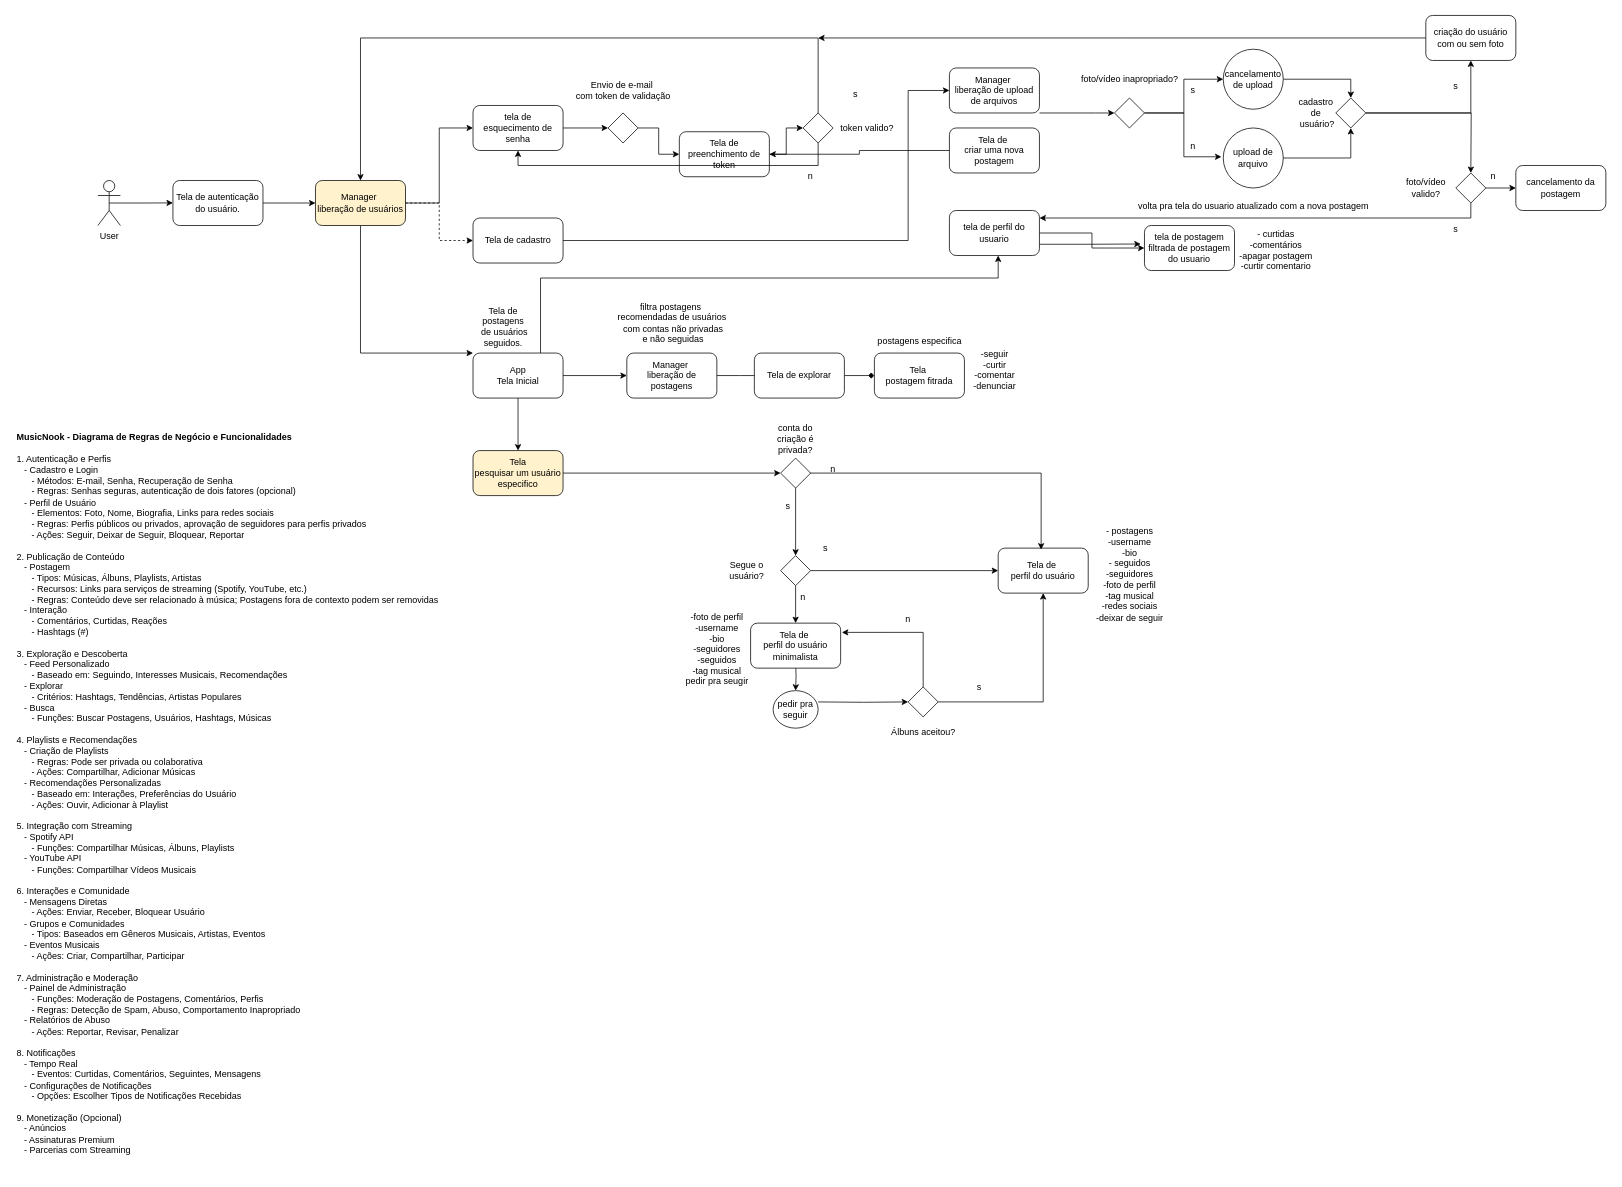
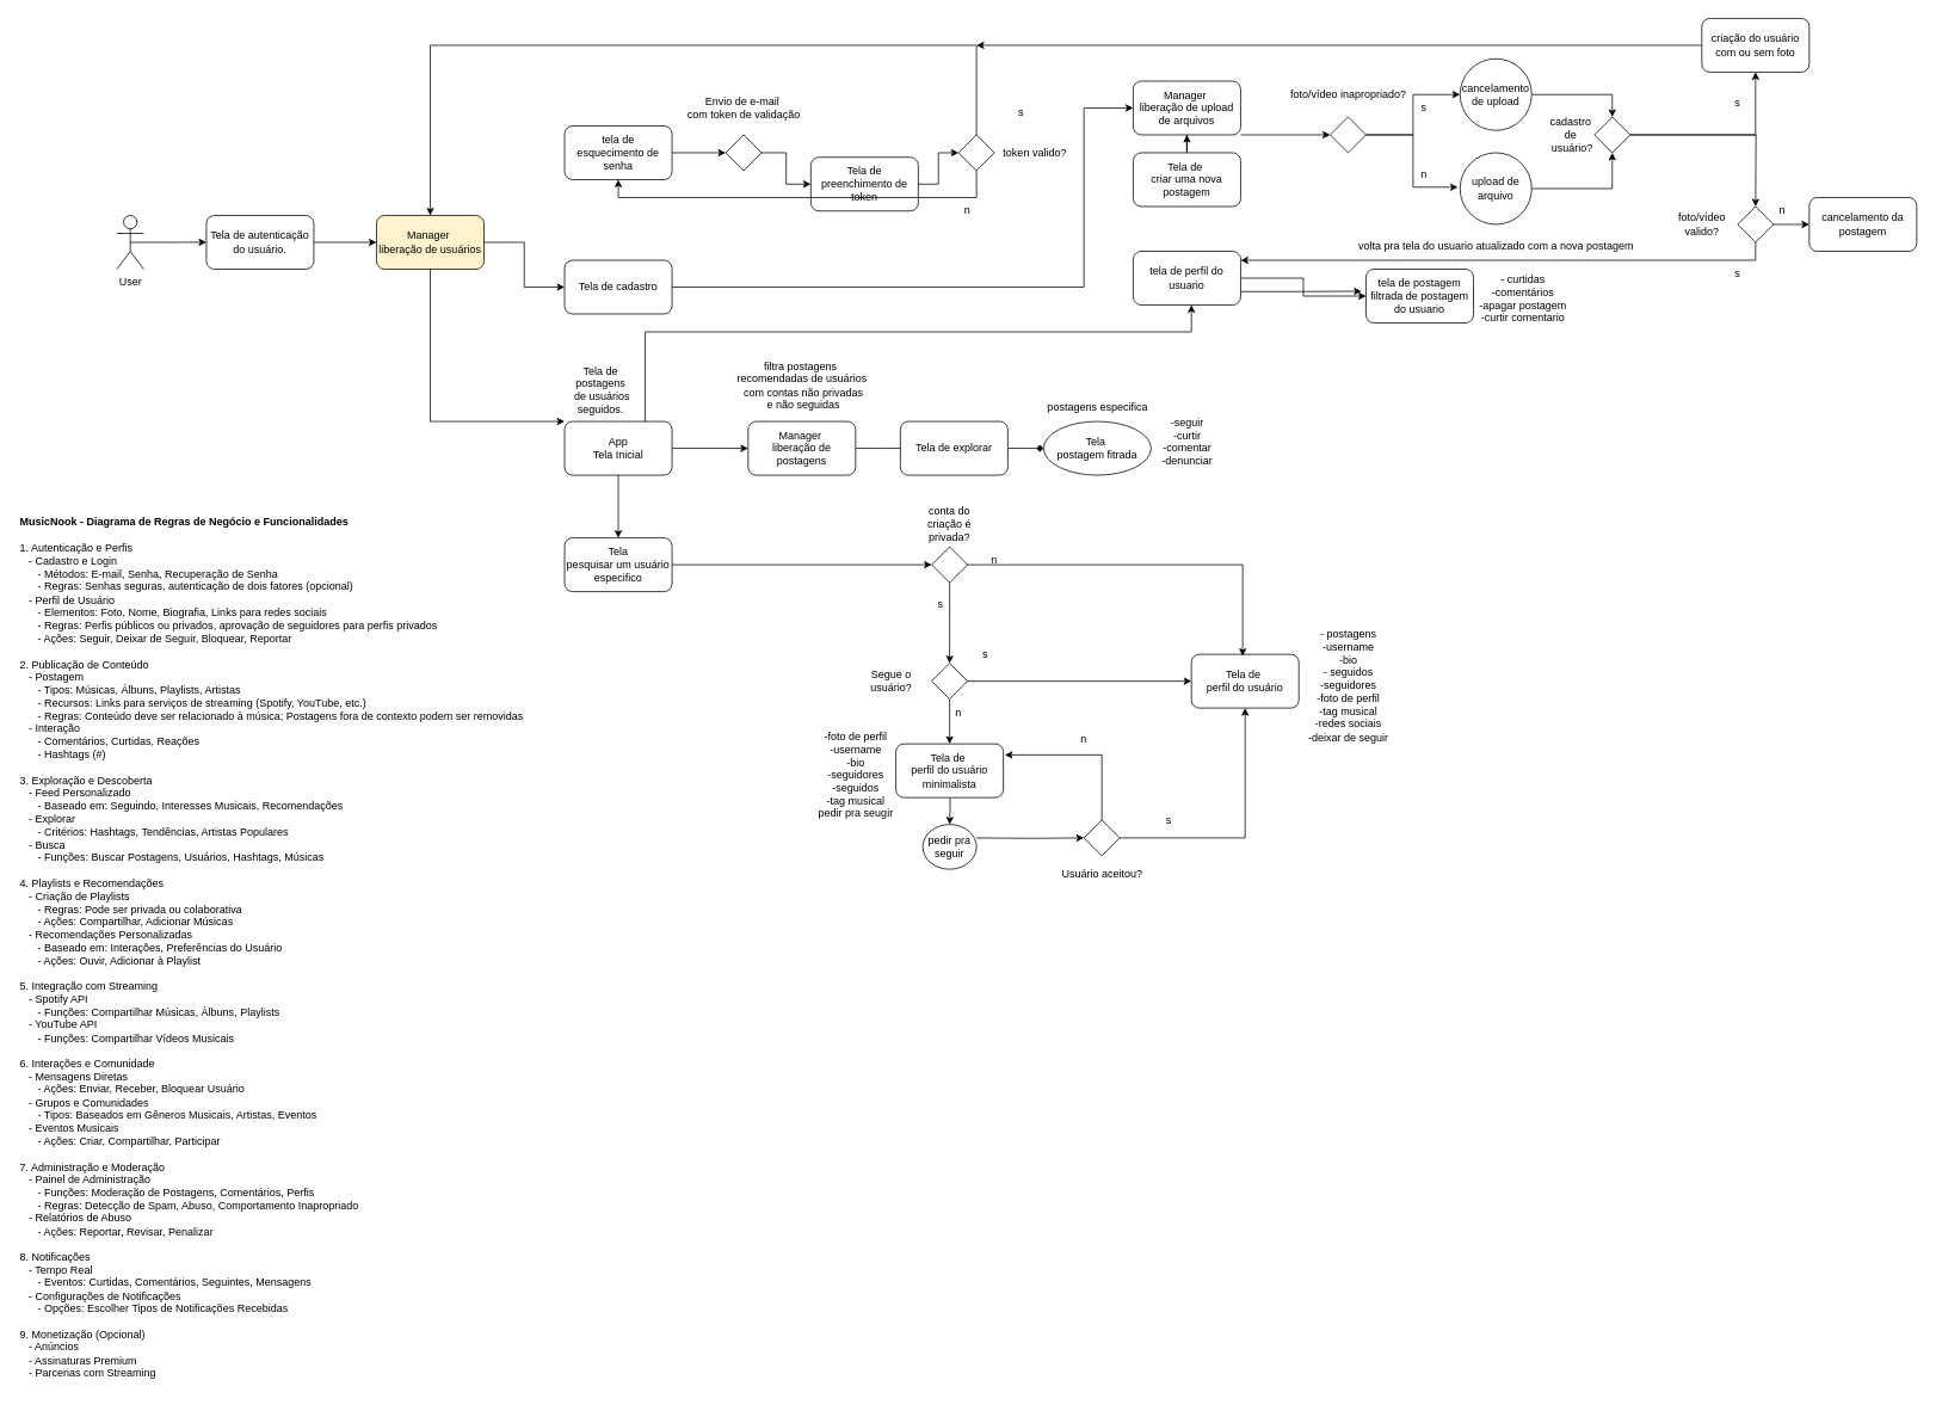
- <mxCell id="62" style="edgeStyle=orthogonalEdgeStyle;rounded=0;orthogonalLoop=1;jettySize=auto;html=1;" edge="1" parent="1" source="63" target="19"><mxGeometry relative="1" as="geometry" /></mxCell>
+ <mxCell id="62" style="edgeStyle=orthogonalEdgeStyle;rounded=0;orthogonalLoop=1;jettySize=auto;html=1;entryX=0.5;entryY=1;entryDx=0;entryDy=0;" edge="1" parent="1" source="63" target="64"><mxGeometry relative="1" as="geometry" /></mxCell>
- <mxCell id="11" style="edgeStyle=orthogonalEdgeStyle;rounded=0;orthogonalLoop=1;jettySize=auto;html=1;entryX=0;entryY=0.5;entryDx=0;entryDy=0;" edge="1" parent="1" source="13" target="15"><mxGeometry relative="1" as="geometry"><mxPoint x="620" y="270" as="targetPoint" /></mxGeometry></mxCell>
- <mxCell id="12" style="edgeStyle=orthogonalEdgeStyle;rounded=0;orthogonalLoop=1;jettySize=auto;html=1;exitX=1;exitY=0.5;exitDx=0;exitDy=0;entryX=0;entryY=0.5;entryDx=0;entryDy=0;dashed=1;" edge="1" parent="1" source="13" target="17"><mxGeometry relative="1" as="geometry" /></mxCell>
+ <mxCell id="12" style="edgeStyle=orthogonalEdgeStyle;rounded=0;orthogonalLoop=1;jettySize=auto;html=1;exitX=1;exitY=0.5;exitDx=0;exitDy=0;entryX=0;entryY=0.5;entryDx=0;entryDy=0;" edge="1" parent="1" source="13" target="17"><mxGeometry relative="1" as="geometry" /></mxCell>
- <mxCell id="55" value="Tela&amp;nbsp;&lt;br&gt;postagem fitrada" style="rounded=1;whiteSpace=wrap;html=1;" vertex="1" parent="1"><mxGeometry x="1165" y="470" width="120" height="60" as="geometry" /></mxCell>
+ <mxCell id="55" value="Tela&amp;nbsp;&lt;br&gt;postagem fitrada" style="ellipse;whiteSpace=wrap;html=1;" vertex="1" parent="1"><mxGeometry x="1165" y="470" width="120" height="60" as="geometry" /></mxCell>
- <mxCell id="28" value="Tela&lt;br&gt;pesquisar um usuário especifico" style="rounded=1;whiteSpace=wrap;html=1;fillColor=#fff2cc;" vertex="1" parent="1"><mxGeometry x="630" y="600" width="120" height="60" as="geometry" /></mxCell>
+ <mxCell id="28" value="Tela&lt;br&gt;pesquisar um usuário especifico" style="rounded=1;whiteSpace=wrap;html=1;" vertex="1" parent="1"><mxGeometry x="630" y="600" width="120" height="60" as="geometry" /></mxCell>
- <mxCell id="45" value="Álbuns aceitou?" style="text;html=1;align=center;verticalAlign=middle;resizable=0;points=[];autosize=1;strokeColor=none;fillColor=none;" vertex="1" parent="1"><mxGeometry x="1175" y="960" width="110" height="30" as="geometry" /></mxCell>
+ <mxCell id="45" value="Usuário aceitou?" style="text;html=1;align=center;verticalAlign=middle;resizable=0;points=[];autosize=1;strokeColor=none;fillColor=none;" vertex="1" parent="1"><mxGeometry x="1175" y="960" width="110" height="30" as="geometry" /></mxCell>
